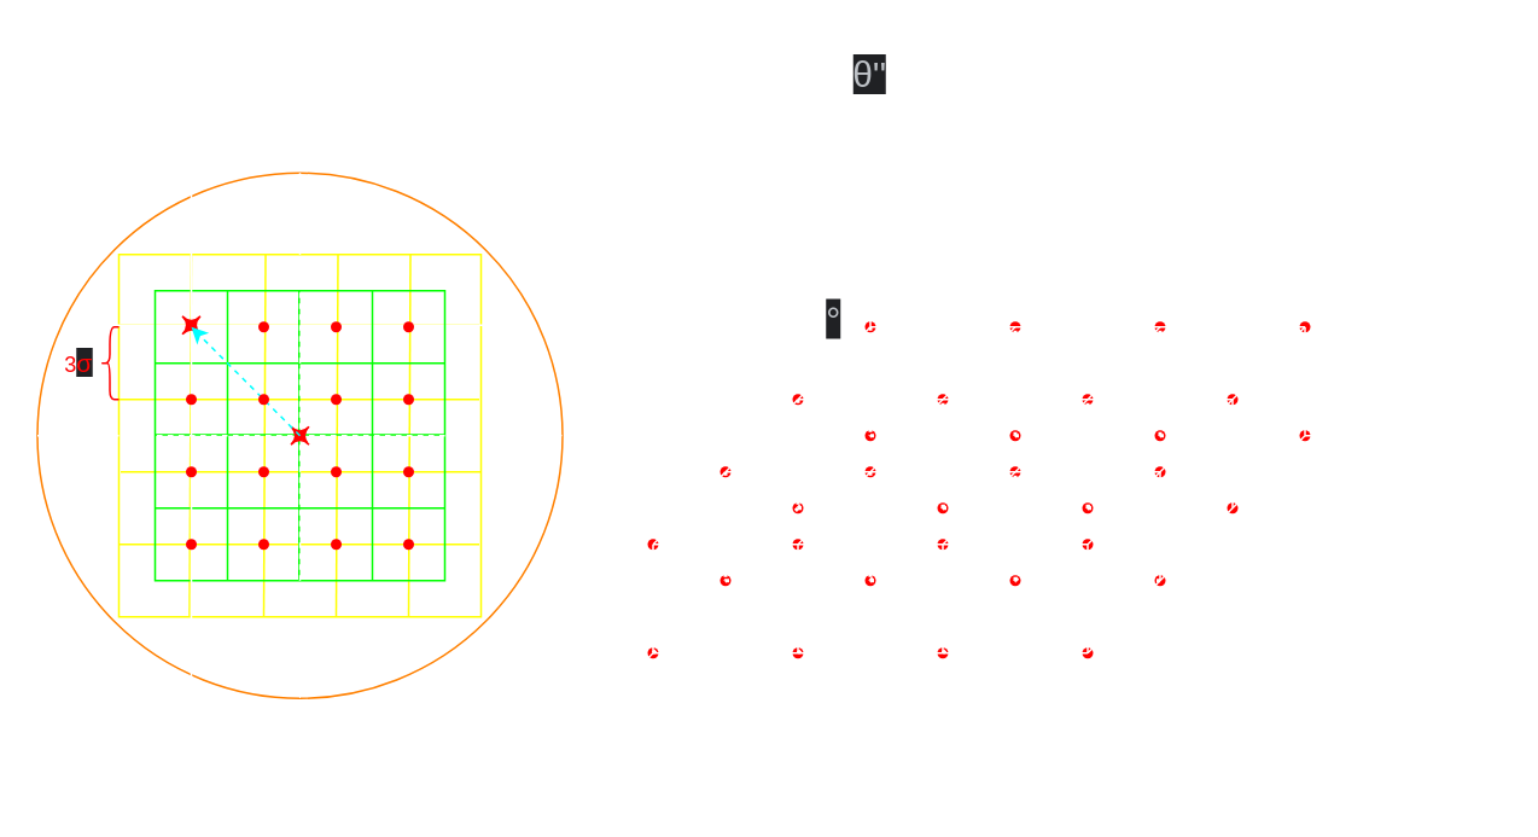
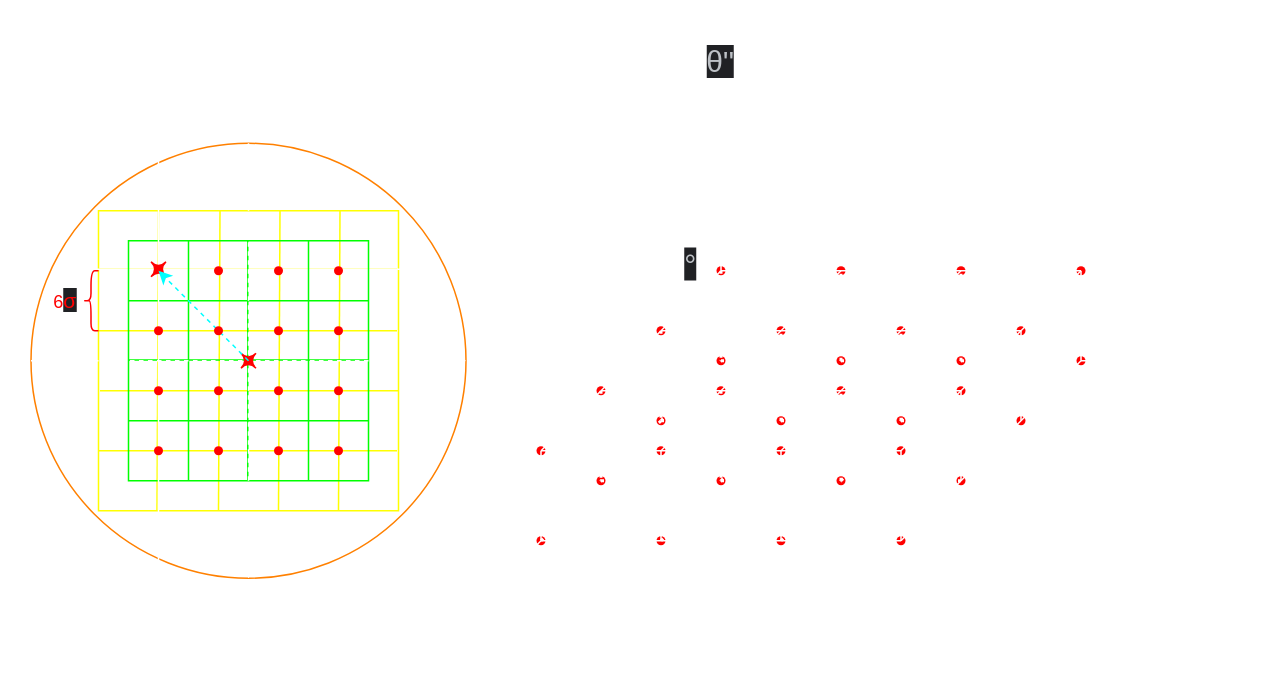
- <mxCell id="21" value="3&lt;span style=&quot;font-family: arial, sans-serif; font-size: 14px; text-align: left; background-color: rgb(32, 33, 36);&quot;&gt;σ&lt;/span&gt;" style="text;html=1;strokeColor=none;fillColor=none;align=center;verticalAlign=middle;whiteSpace=wrap;rounded=0;glass=0;sketch=0;fontColor=#FF0000;" parent="1" vertex="1"><mxGeometry x="31" y="190" width="24" height="20" as="geometry" /></mxCell>
+ <mxCell id="21" value="6&lt;span style=&quot;font-family: arial, sans-serif; font-size: 14px; text-align: left; background-color: rgb(32, 33, 36);&quot;&gt;σ&lt;/span&gt;" style="text;html=1;strokeColor=none;fillColor=none;align=center;verticalAlign=middle;whiteSpace=wrap;rounded=0;glass=0;sketch=0;fontColor=#FF0000;" parent="1" vertex="1"><mxGeometry x="31" y="190" width="24" height="20" as="geometry" /></mxCell>
